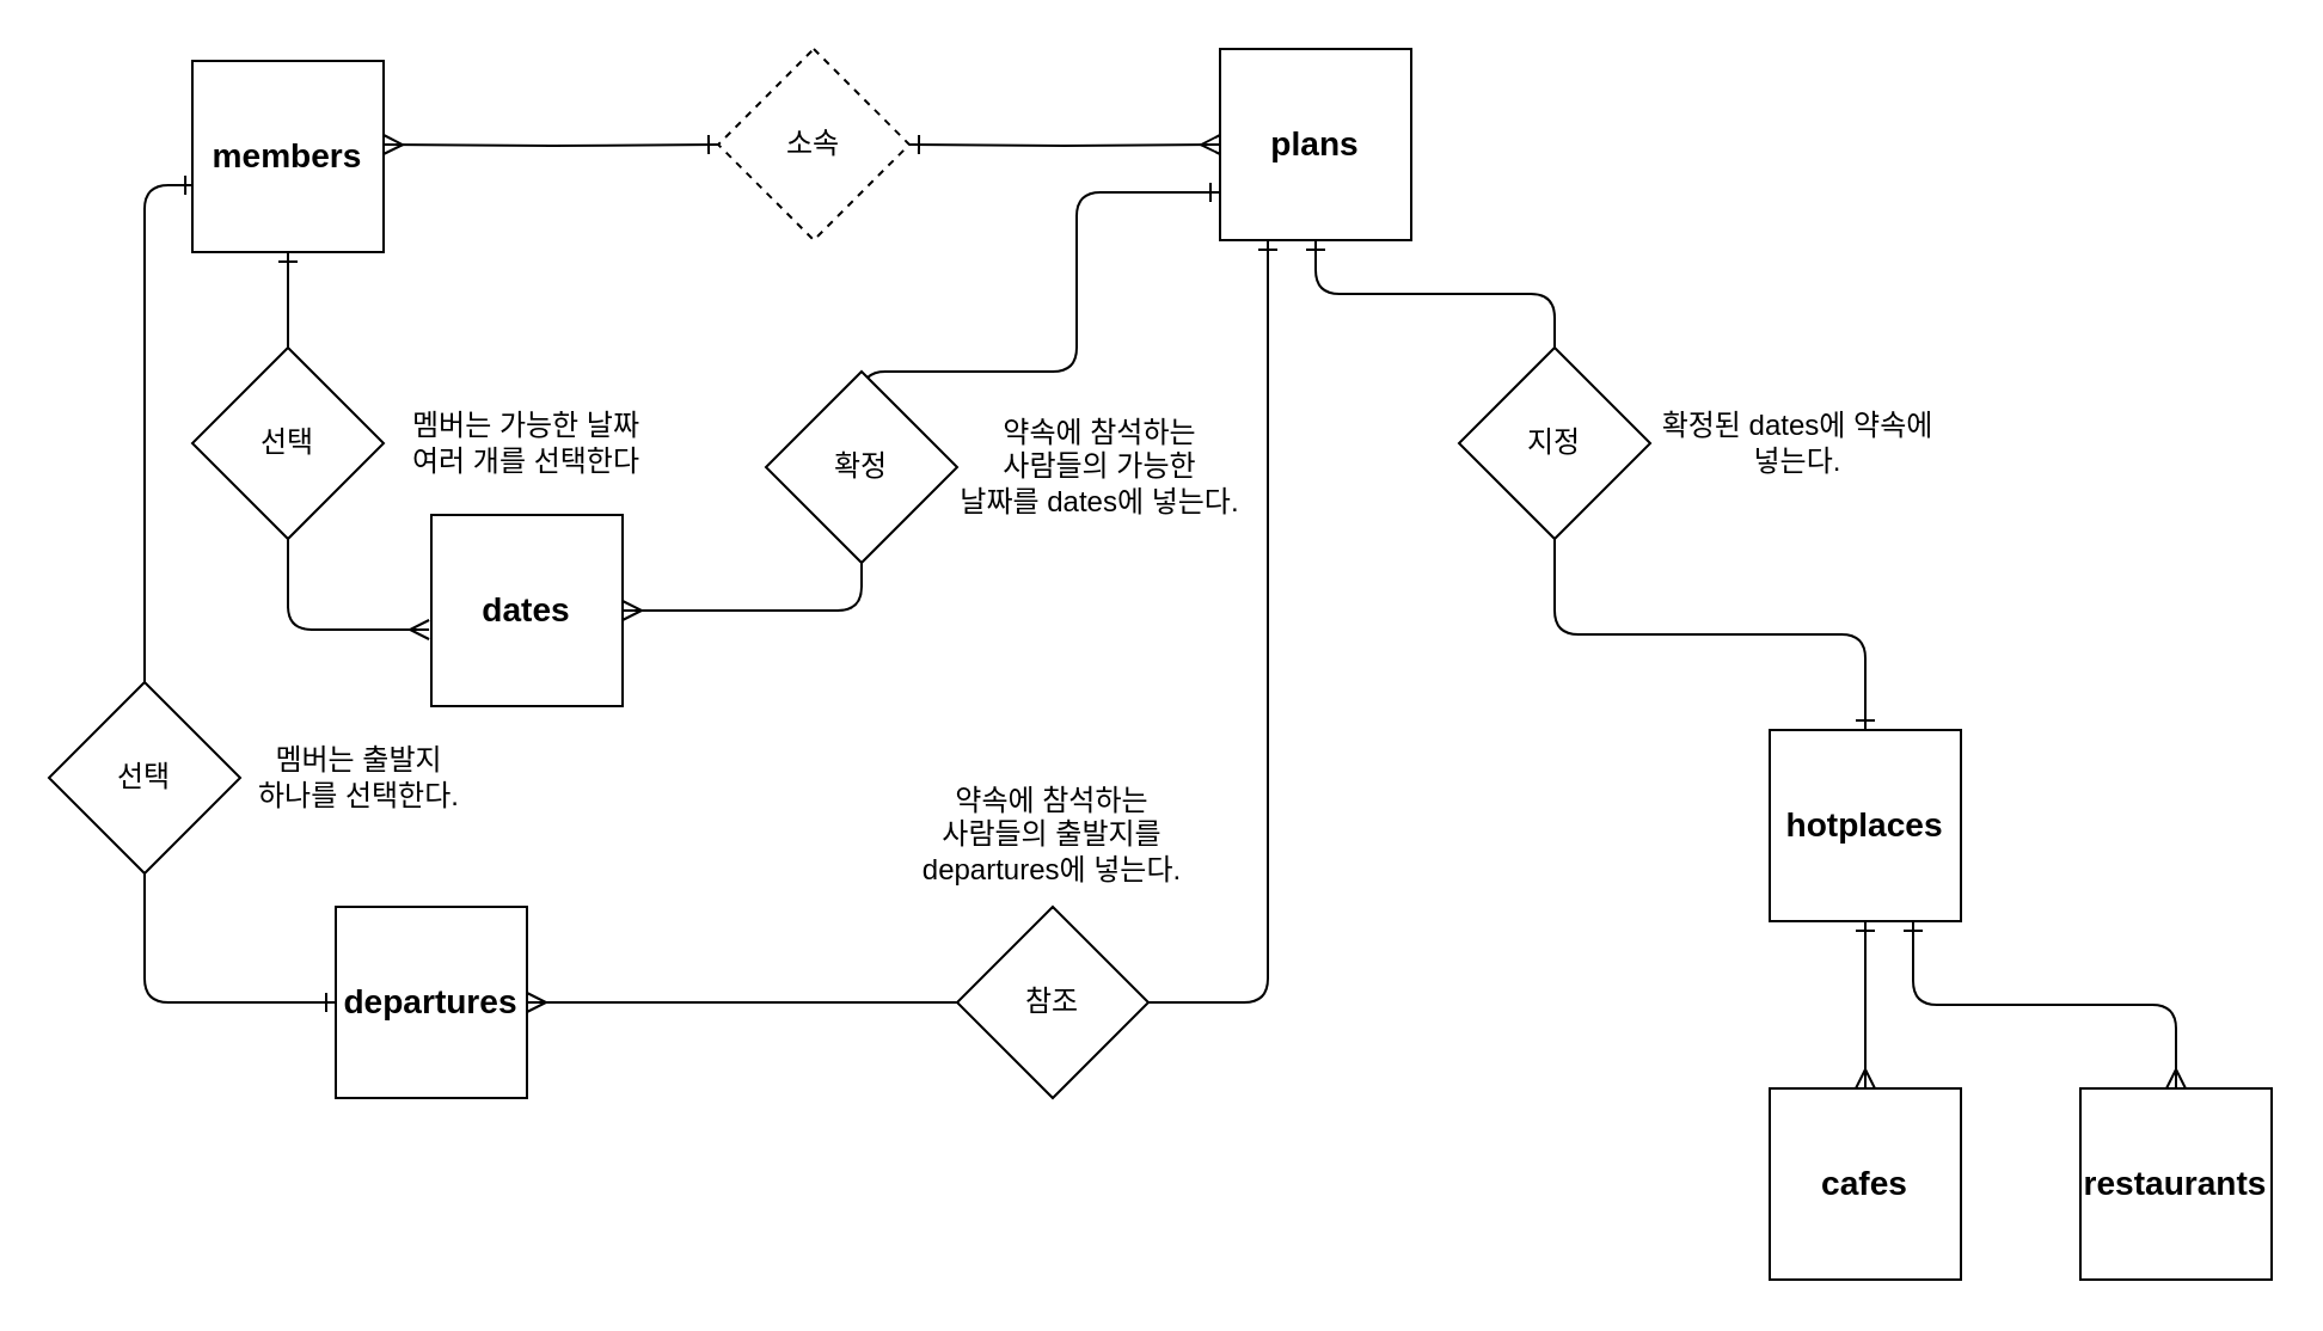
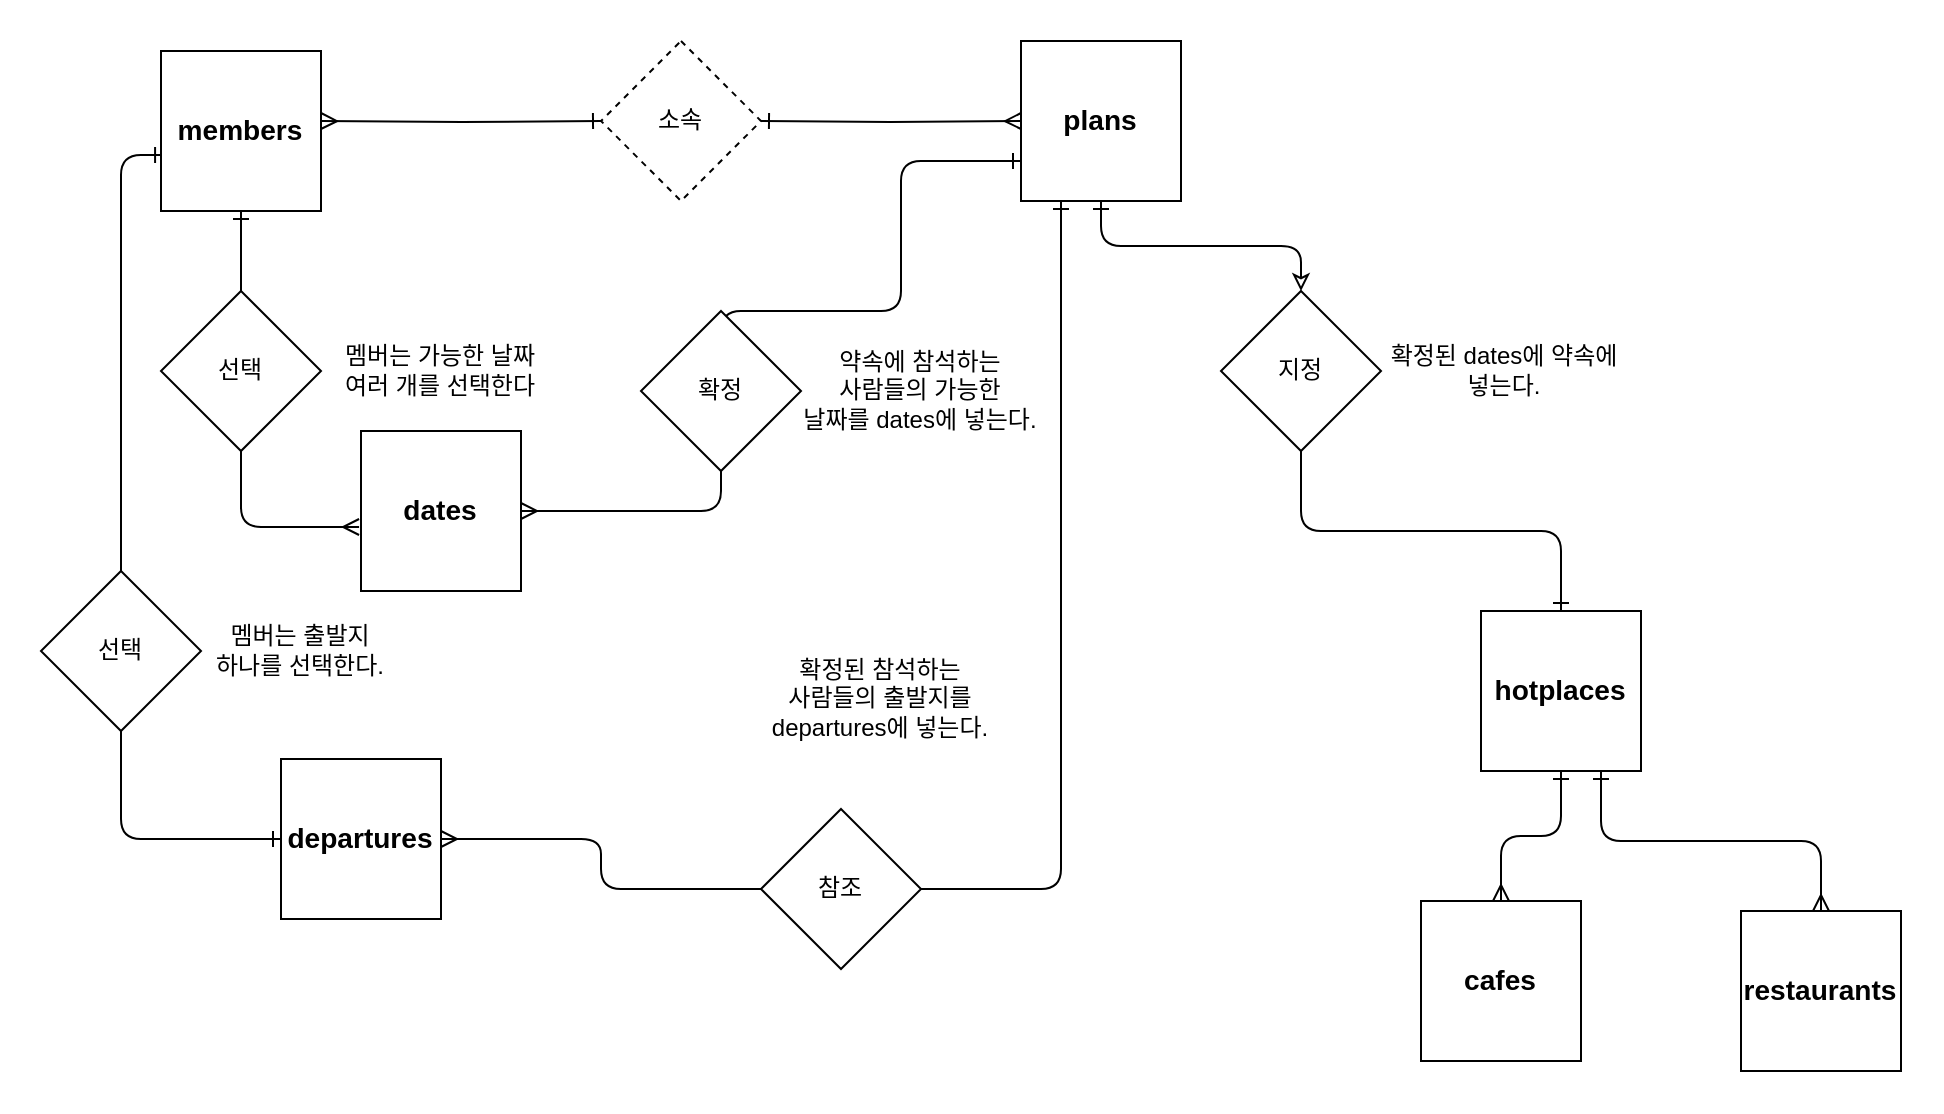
- <mxCell id="22" value="" style="edgeStyle=orthogonalEdgeStyle;rounded=1;orthogonalLoop=1;jettySize=auto;html=1;exitX=0.5;exitY=1;exitDx=0;exitDy=0;startArrow=ERone;startFill=0;endArrow=none;endFill=0;" edge="1" parent="1" source="10" target="21"><mxGeometry relative="1" as="geometry"><mxPoint x="550" y="100" as="sourcePoint" /><mxPoint x="780" y="265" as="targetPoint" /></mxGeometry></mxCell>
+ <mxCell id="22" value="" style="edgeStyle=orthogonalEdgeStyle;rounded=1;orthogonalLoop=1;jettySize=auto;html=1;exitX=0.5;exitY=1;exitDx=0;exitDy=0;startArrow=ERone;startFill=0;endArrow=classic;endFill=0;" edge="1" parent="1" source="10" target="21"><mxGeometry relative="1" as="geometry"><mxPoint x="550" y="100" as="sourcePoint" /><mxPoint x="780" y="265" as="targetPoint" /></mxGeometry></mxCell>
- <mxCell id="29" value="약속에 참석하는 &lt;br&gt;사람들의 출발지를&lt;br&gt;departures에 넣는다." style="text;html=1;strokeColor=none;fillColor=none;align=center;verticalAlign=middle;whiteSpace=wrap;rounded=0;" vertex="1" parent="1"><mxGeometry x="380" y="339" width="120" height="20" as="geometry" /></mxCell>
+ <mxCell id="29" value="확정된 참석하는 &lt;br&gt;사람들의 출발지를&lt;br&gt;departures에 넣는다." style="text;html=1;strokeColor=none;fillColor=none;align=center;verticalAlign=middle;whiteSpace=wrap;rounded=0;" vertex="1" parent="1"><mxGeometry x="380" y="339" width="120" height="20" as="geometry" /></mxCell>
- <mxCell id="24" value="참조&lt;br&gt;" style="rhombus;whiteSpace=wrap;html=1;" vertex="1" parent="1"><mxGeometry x="400" y="379" width="80" height="80" as="geometry" /></mxCell>
+ <mxCell id="24" value="참조&lt;br&gt;" style="rhombus;whiteSpace=wrap;html=1;" vertex="1" parent="1"><mxGeometry x="380" y="404" width="80" height="80" as="geometry" /></mxCell>
- <mxCell id="15" value="&lt;h3&gt;cafes&lt;/h3&gt;" style="whiteSpace=wrap;html=1;aspect=fixed;spacing=2;" vertex="1" parent="1"><mxGeometry x="740" y="455" width="80" height="80" as="geometry" /></mxCell>
+ <mxCell id="15" value="&lt;h3&gt;cafes&lt;/h3&gt;" style="whiteSpace=wrap;html=1;aspect=fixed;spacing=2;" vertex="1" parent="1"><mxGeometry x="710" y="450" width="80" height="80" as="geometry" /></mxCell>
